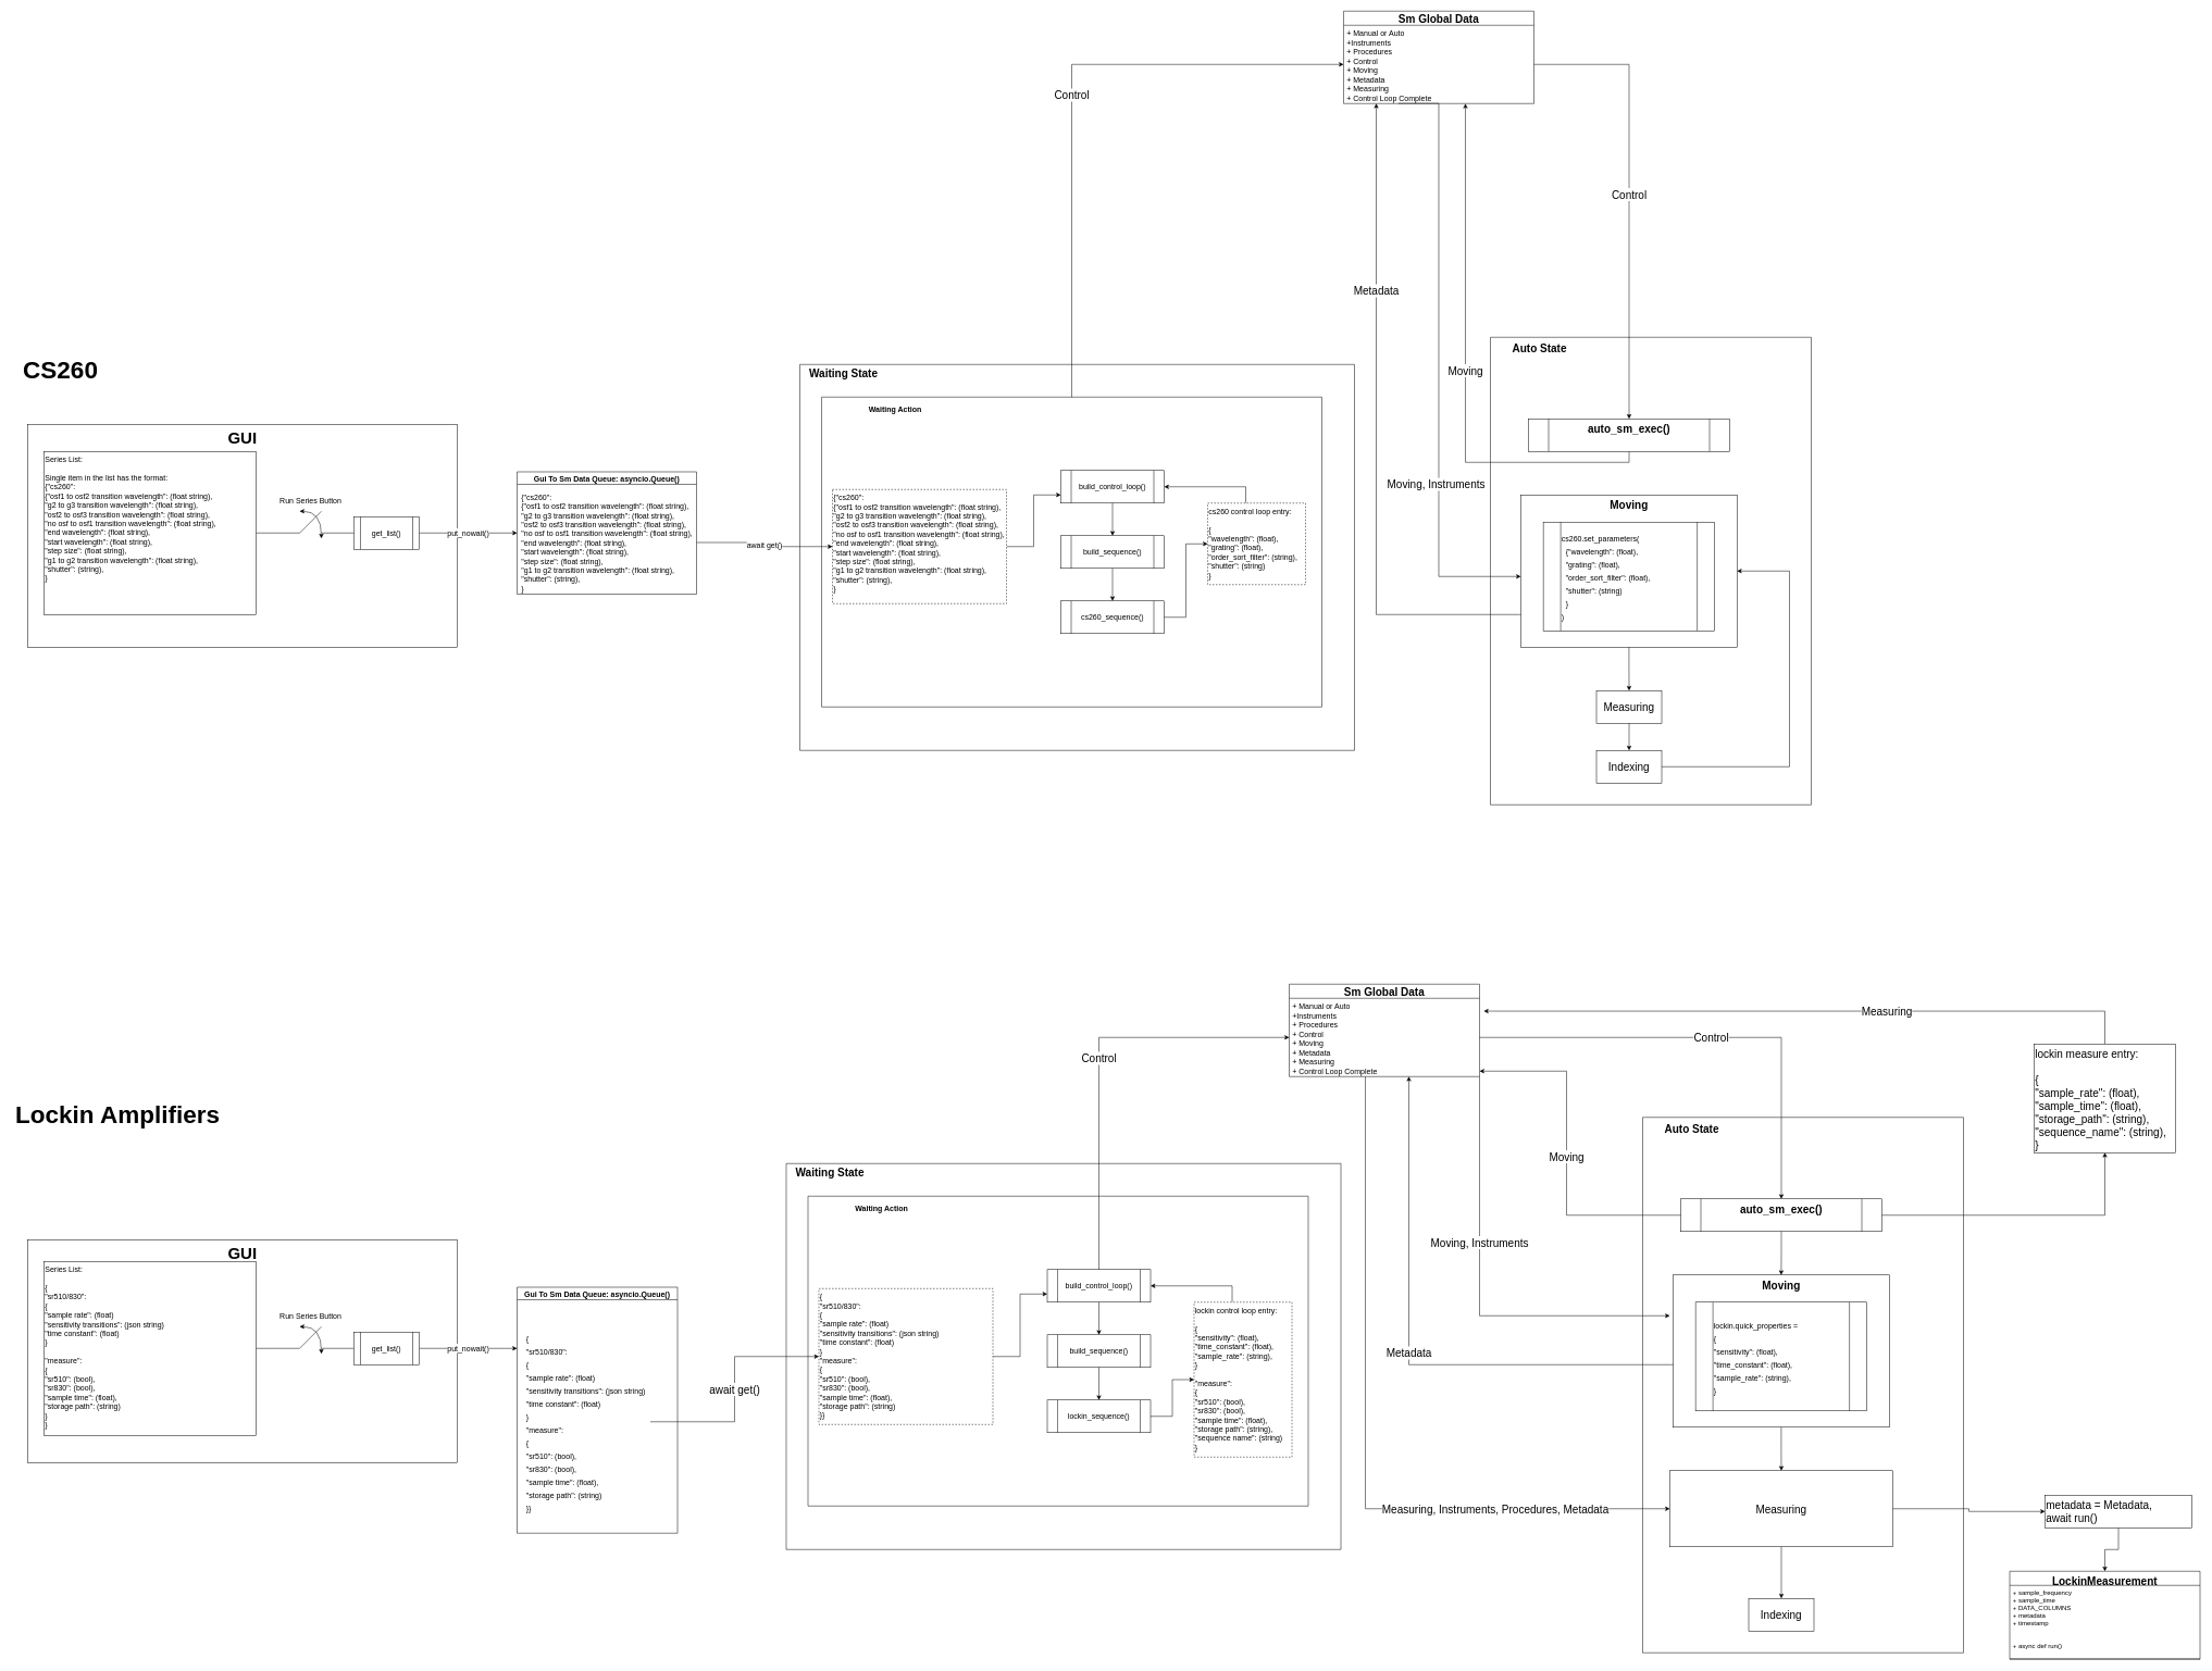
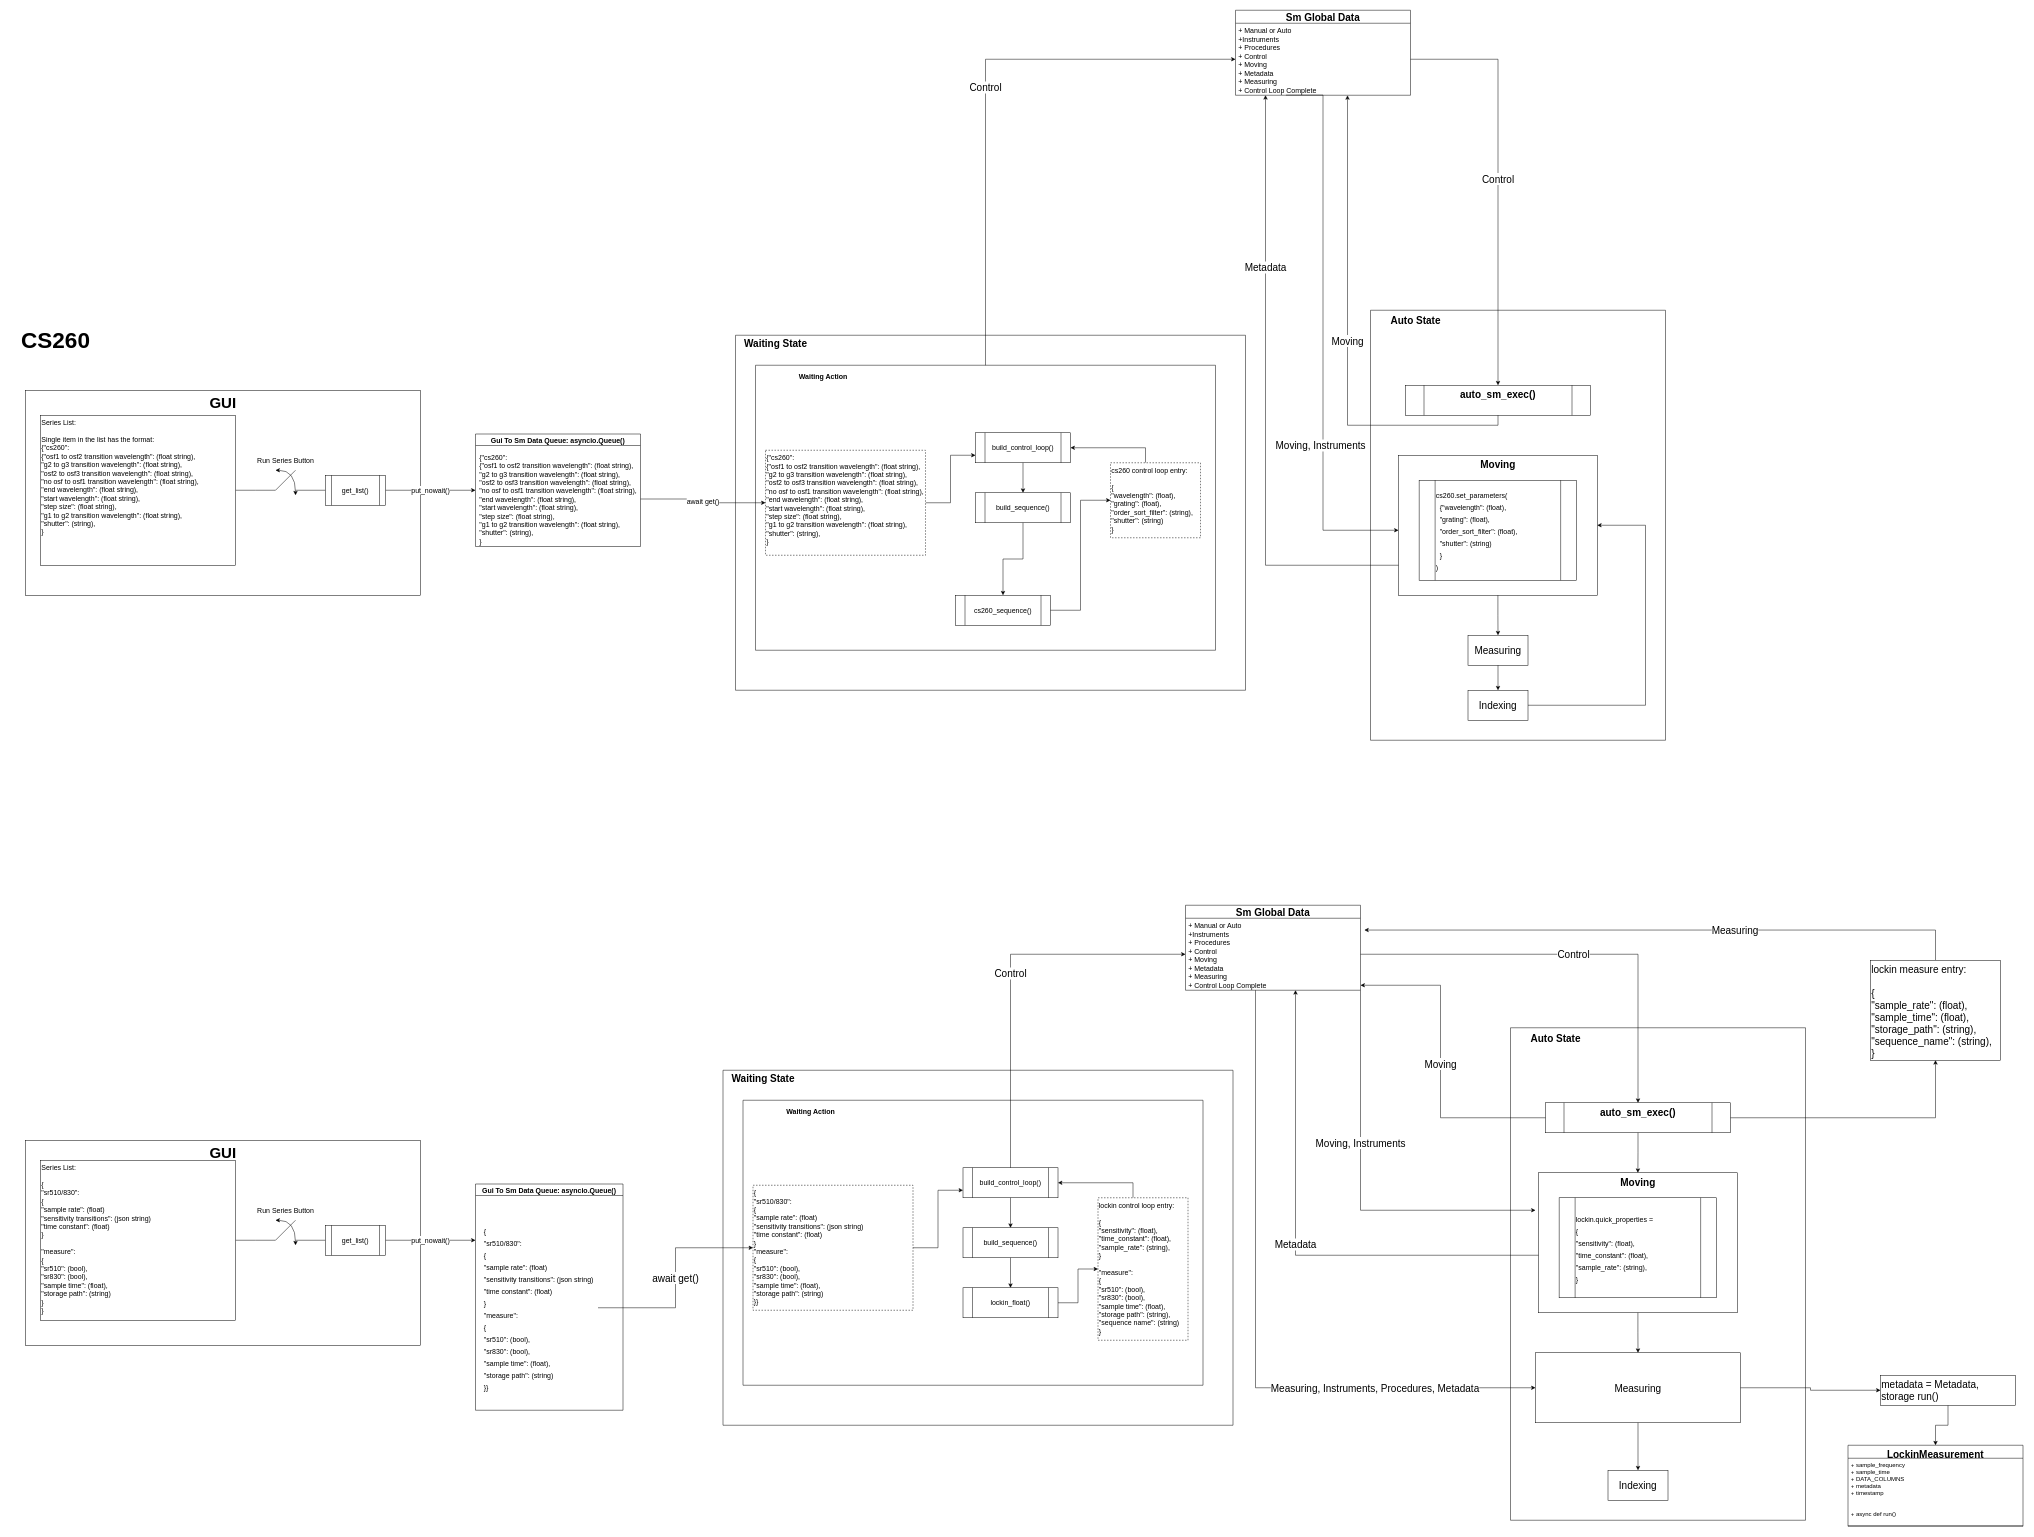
- <mxCell id="20" value="cs260_sequence()" style="shape=process;whiteSpace=wrap;html=1;backgroundOutline=1;fontSize=14;fillColor=none;align=center;" parent="15" vertex="1"><mxGeometry x="440" y="375" width="190" height="60" as="geometry" /></mxCell>
+ <mxCell id="20" value="cs260_sequence()" style="shape=process;whiteSpace=wrap;html=1;backgroundOutline=1;fontSize=14;fillColor=none;align=center;" parent="15" vertex="1"><mxGeometry x="400" y="460" width="190" height="60" as="geometry" /></mxCell>
- <mxCell id="45" value="Lockin Amplifiers" style="text;html=1;align=center;verticalAlign=middle;resizable=0;points=[];autosize=1;strokeColor=none;fontStyle=1;fontSize=45;" vertex="1" parent="1"><mxGeometry x="20" y="2020" width="390" height="60" as="geometry" /></mxCell>
- <mxCell id="64" value="lockin_sequence()" style="shape=process;whiteSpace=wrap;html=1;backgroundOutline=1;fontSize=14;fillColor=none;align=center;" vertex="1" parent="59"><mxGeometry x="440" y="375" width="190" height="60" as="geometry" /></mxCell>
+ <mxCell id="64" value="lockin_float()" style="shape=process;whiteSpace=wrap;html=1;backgroundOutline=1;fontSize=14;fillColor=none;align=center;" vertex="1" parent="59"><mxGeometry x="440" y="375" width="190" height="60" as="geometry" /></mxCell>
- <mxCell id="99" value="metadata = Metadata,&lt;br&gt;await run()" style="rounded=0;whiteSpace=wrap;html=1;fontSize=20;align=left;" vertex="1" parent="1"><mxGeometry x="3760" y="2750" width="270" height="60" as="geometry" /></mxCell>
+ <mxCell id="99" value="metadata = Metadata,&lt;br&gt;storage run()" style="rounded=0;whiteSpace=wrap;html=1;fontSize=20;align=left;" vertex="1" parent="1"><mxGeometry x="3760" y="2750" width="270" height="60" as="geometry" /></mxCell>
